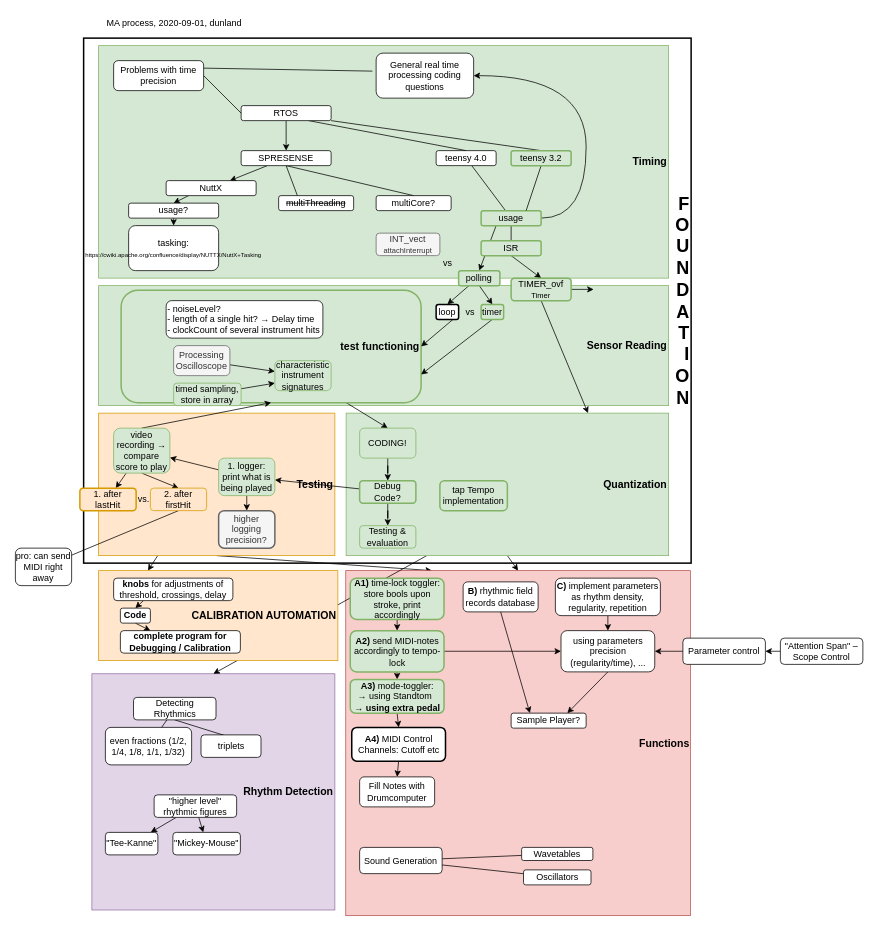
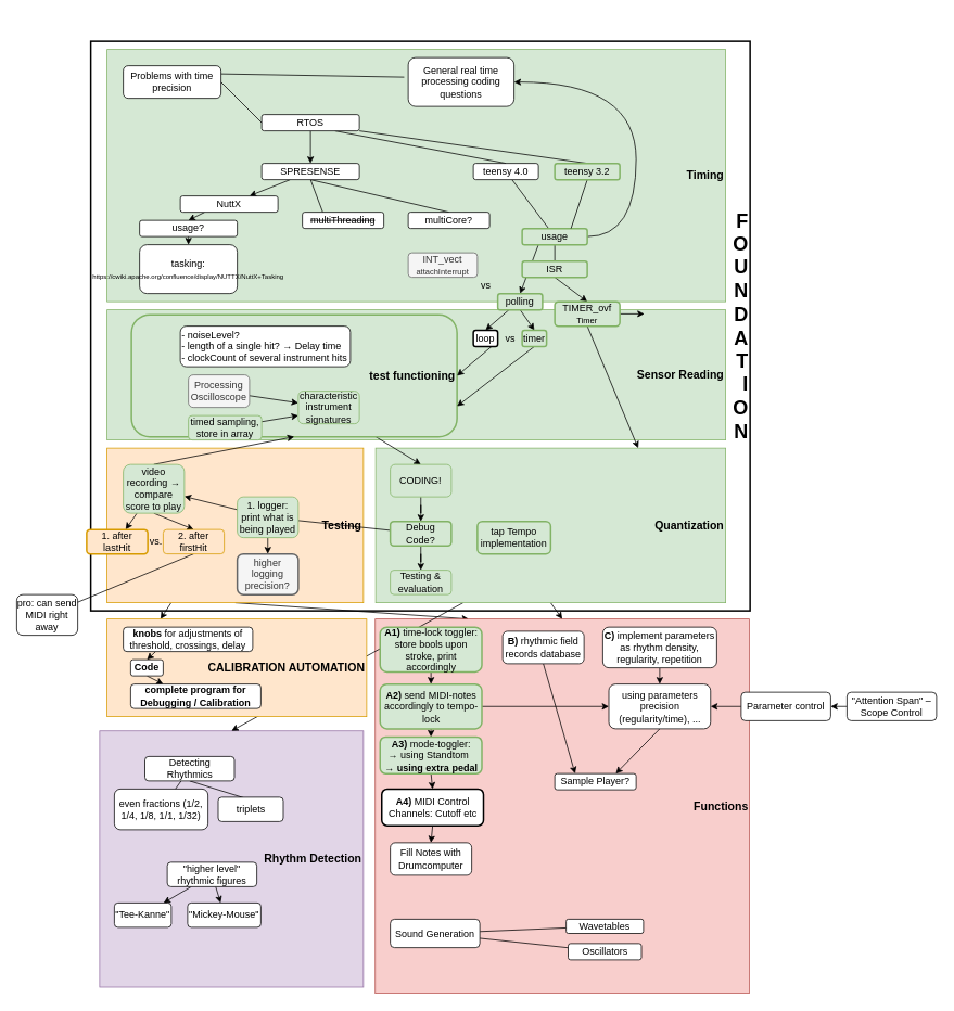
- <mxCell id="55" value="&lt;div align=&quot;left&quot;&gt;MA process, 2020-09-01, dunland&lt;br&gt;&lt;/div&gt;" style="text;html=1;strokeColor=none;fillColor=none;align=left;verticalAlign=middle;whiteSpace=wrap;rounded=0;" parent="1" vertex="1"><mxGeometry x="140" y="20" width="350" height="20" as="geometry" /></mxCell>
- <mxCell id="86" value="" style="rounded=0;orthogonalLoop=1;jettySize=auto;html=1;" parent="1" source="87" target="90" edge="1"><mxGeometry relative="1" as="geometry" /></mxCell>
+ <mxCell id="86" value="" style="rounded=0;orthogonalLoop=1;jettySize=auto;html=1;endArrow=none;" parent="1" source="87" target="90" edge="1"><mxGeometry relative="1" as="geometry" /></mxCell>
